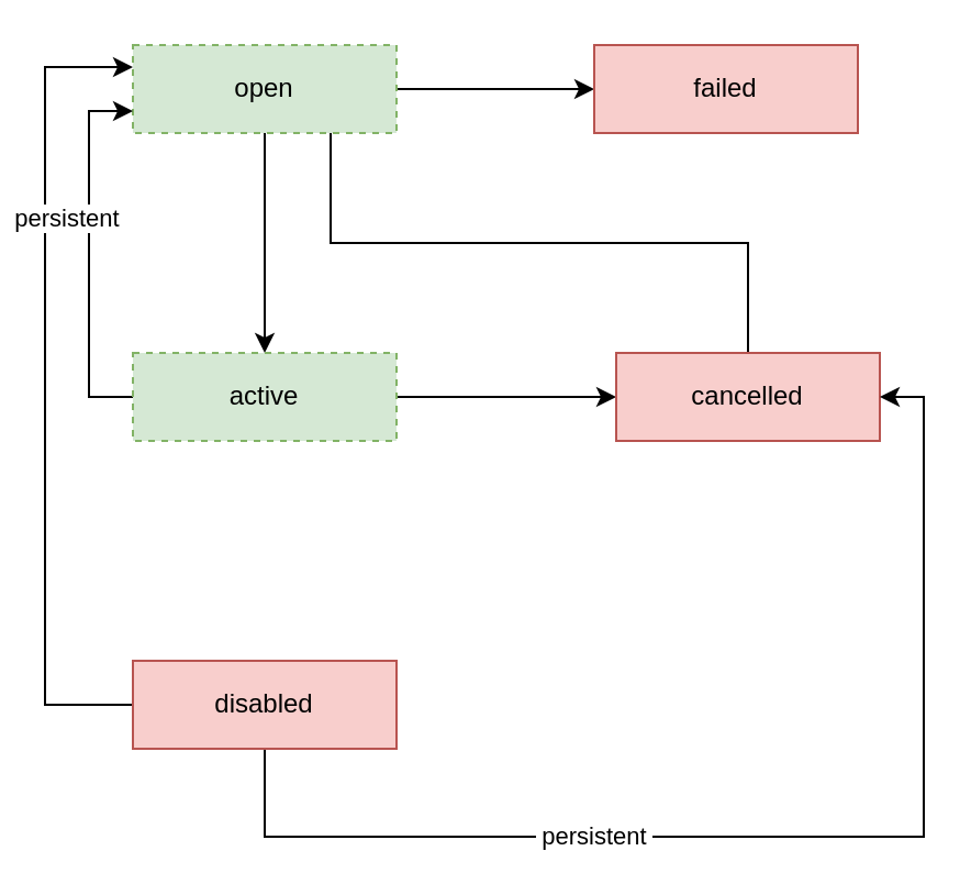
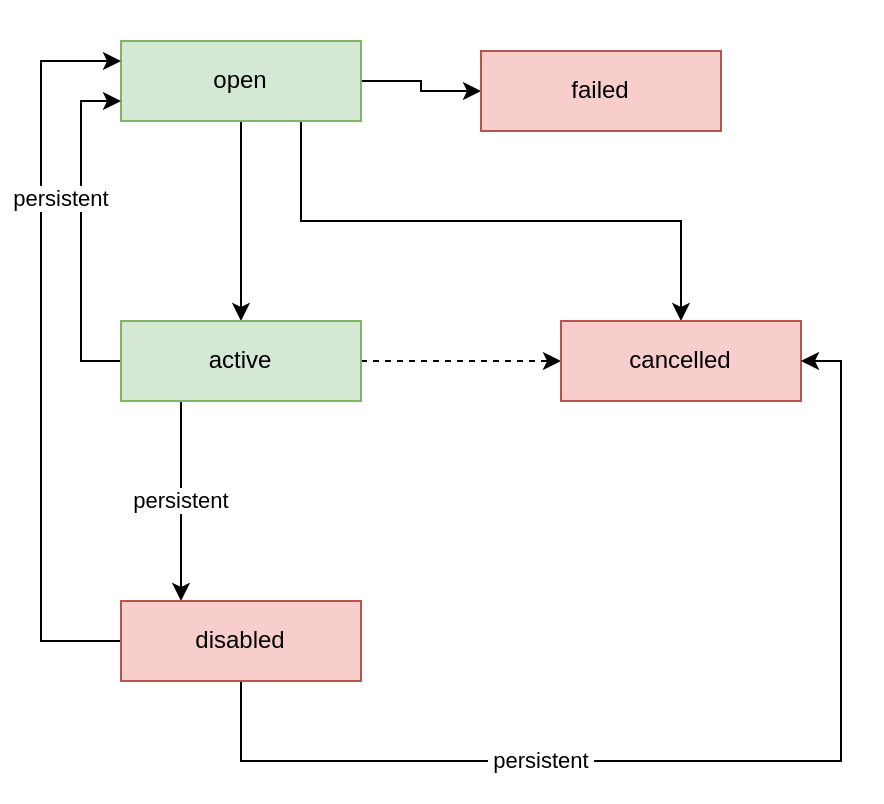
- <mxCell id="5" value="open" style="rounded=0;whiteSpace=wrap;html=1;fillColor=#d5e8d4;strokeColor=#82b366;dashed=1;" vertex="1" parent="1"><mxGeometry x="60" y="20" width="120" height="40" as="geometry" /></mxCell>
+ <mxCell id="5" value="open" style="rounded=0;whiteSpace=wrap;html=1;fillColor=#d5e8d4;strokeColor=#82b366;" vertex="1" parent="1"><mxGeometry x="60" y="20" width="120" height="40" as="geometry" /></mxCell>
- <mxCell id="6" value="failed" style="rounded=0;whiteSpace=wrap;html=1;fillColor=#f8cecc;strokeColor=#b85450;" vertex="1" parent="1"><mxGeometry x="270" y="20" width="120" height="40" as="geometry" /></mxCell>
+ <mxCell id="6" value="failed" style="rounded=0;whiteSpace=wrap;html=1;fillColor=#f8cecc;strokeColor=#b85450;" vertex="1" parent="1"><mxGeometry x="240" y="25" width="120" height="40" as="geometry" /></mxCell>
- <mxCell id="4" style="edgeStyle=orthogonalEdgeStyle;rounded=0;orthogonalLoop=1;jettySize=auto;html=1;exitX=0.75;exitY=1;exitDx=0;exitDy=0;endArrow=none;" edge="1" parent="1" source="5" target="11"><mxGeometry relative="1" as="geometry" /></mxCell>
+ <mxCell id="4" style="edgeStyle=orthogonalEdgeStyle;rounded=0;orthogonalLoop=1;jettySize=auto;html=1;exitX=0.75;exitY=1;exitDx=0;exitDy=0;" edge="1" parent="1" source="5" target="11"><mxGeometry relative="1" as="geometry" /></mxCell>
- <mxCell id="10" value="active" style="rounded=0;whiteSpace=wrap;html=1;fillColor=#d5e8d4;strokeColor=#82b366;dashed=1;" vertex="1" parent="1"><mxGeometry x="60" y="160" width="120" height="40" as="geometry" /></mxCell>
+ <mxCell id="10" value="active" style="rounded=0;whiteSpace=wrap;html=1;fillColor=#d5e8d4;strokeColor=#82b366;" vertex="1" parent="1"><mxGeometry x="60" y="160" width="120" height="40" as="geometry" /></mxCell>
- <mxCell id="7" style="edgeStyle=orthogonalEdgeStyle;rounded=0;orthogonalLoop=1;jettySize=auto;html=1;" edge="1" parent="1" source="10" target="11"><mxGeometry relative="1" as="geometry" /></mxCell>
+ <mxCell id="7" style="edgeStyle=orthogonalEdgeStyle;rounded=0;orthogonalLoop=1;jettySize=auto;html=1;dashed=1;" edge="1" parent="1" source="10" target="11"><mxGeometry relative="1" as="geometry" /></mxCell>
+ <mxCell id="9" value="persistent" style="edgeStyle=orthogonalEdgeStyle;rounded=0;orthogonalLoop=1;jettySize=auto;html=1;exitX=0.25;exitY=1;exitDx=0;exitDy=0;entryX=0.25;entryY=0;entryDx=0;entryDy=0;" edge="1" parent="1" source="10" target="14"><mxGeometry relative="1" as="geometry" /></mxCell>
